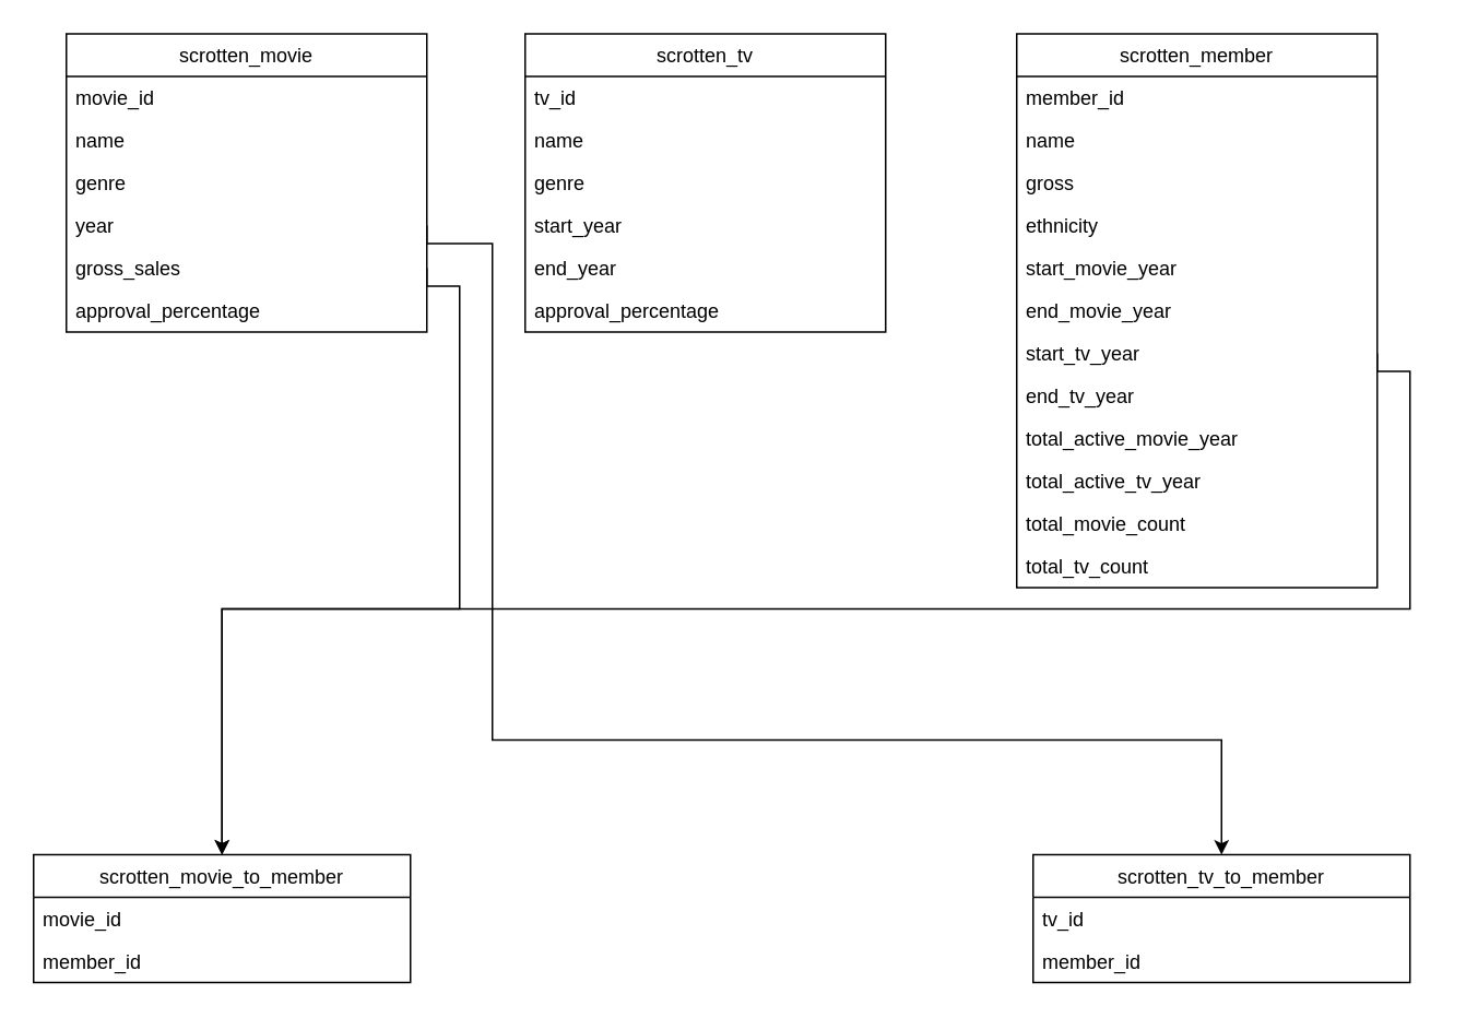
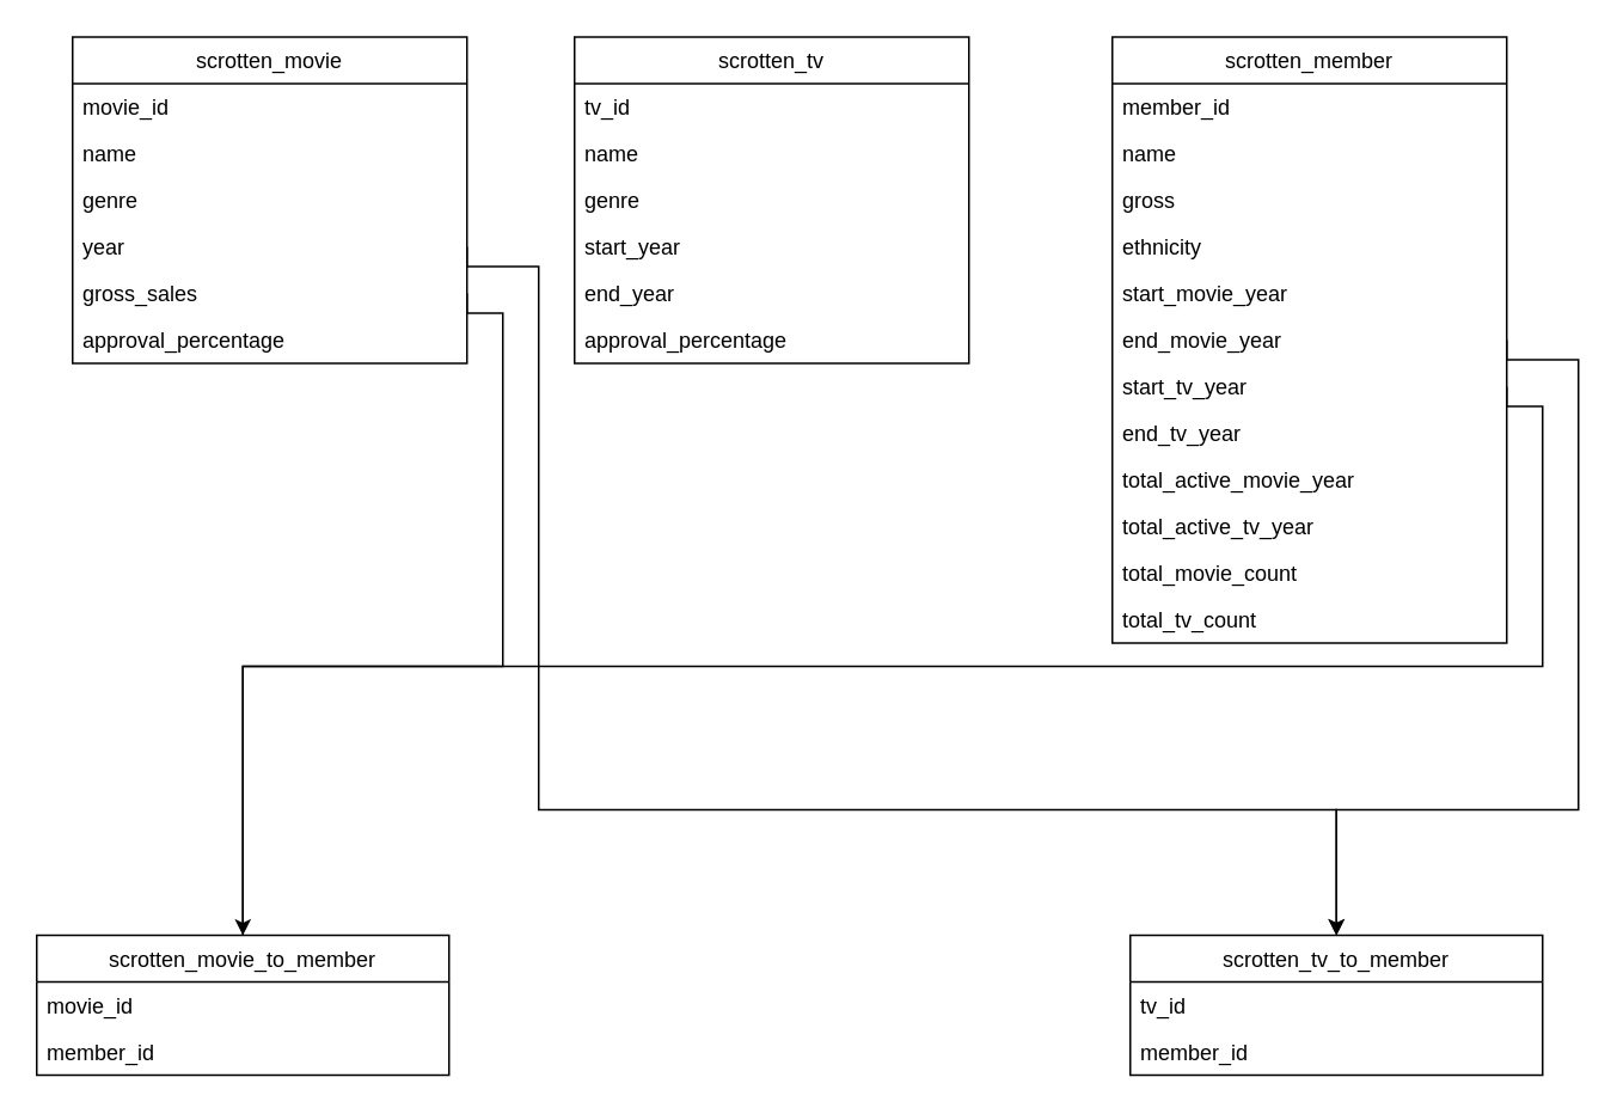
+ <mxCell id="38" style="edgeStyle=orthogonalEdgeStyle;rounded=0;orthogonalLoop=1;jettySize=auto;html=1;exitX=1;exitY=0.5;exitDx=0;exitDy=0;entryX=0.5;entryY=0;entryDx=0;entryDy=0;" parent="1" source="15" target="32" edge="1"><mxGeometry relative="1" as="geometry"><Array as="points"><mxPoint x="880" y="200" /><mxPoint x="880" y="451" /><mxPoint x="745" y="451" /></Array></mxGeometry></mxCell>
- <mxCell id="36" style="edgeStyle=orthogonalEdgeStyle;rounded=0;orthogonalLoop=1;jettySize=auto;html=1;exitX=1;exitY=0.5;exitDx=0;exitDy=0;entryX=0.5;entryY=0;entryDx=0;entryDy=0;" parent="1" source="16" target="29" edge="1"><mxGeometry relative="1" as="geometry"><Array as="points"><mxPoint x="860" y="226" /><mxPoint x="860" y="371" /><mxPoint x="135" y="371" /></Array></mxGeometry></mxCell>
+ <mxCell id="36" style="edgeStyle=orthogonalEdgeStyle;rounded=0;orthogonalLoop=1;jettySize=auto;html=1;exitX=1;exitY=0.5;exitDx=0;exitDy=0;entryX=0.5;entryY=0;entryDx=0;entryDy=0;endArrow=none;" parent="1" source="16" target="29" edge="1"><mxGeometry relative="1" as="geometry"><Array as="points"><mxPoint x="860" y="226" /><mxPoint x="860" y="371" /><mxPoint x="135" y="371" /></Array></mxGeometry></mxCell>
